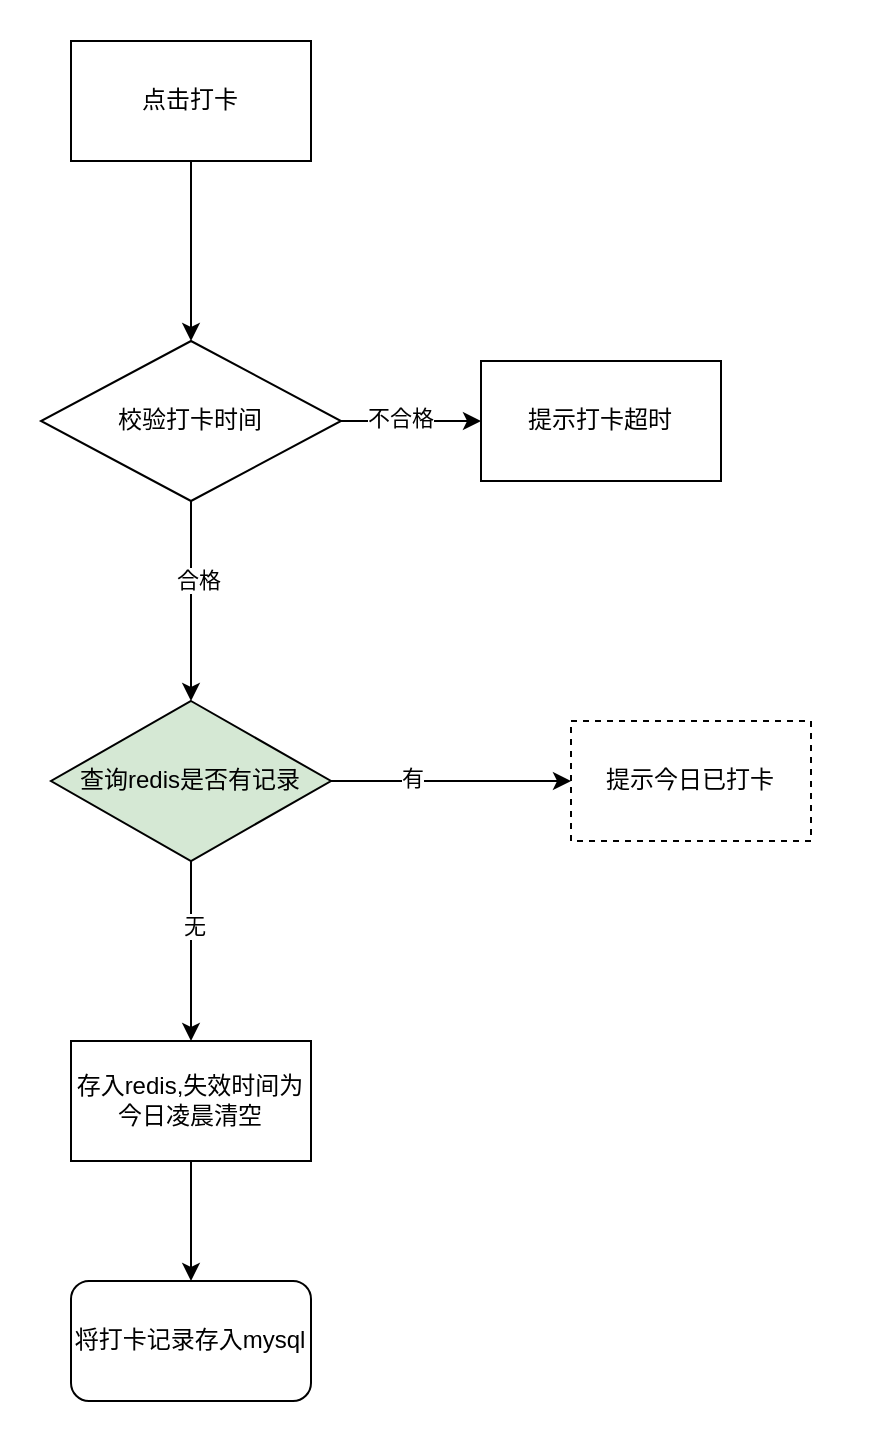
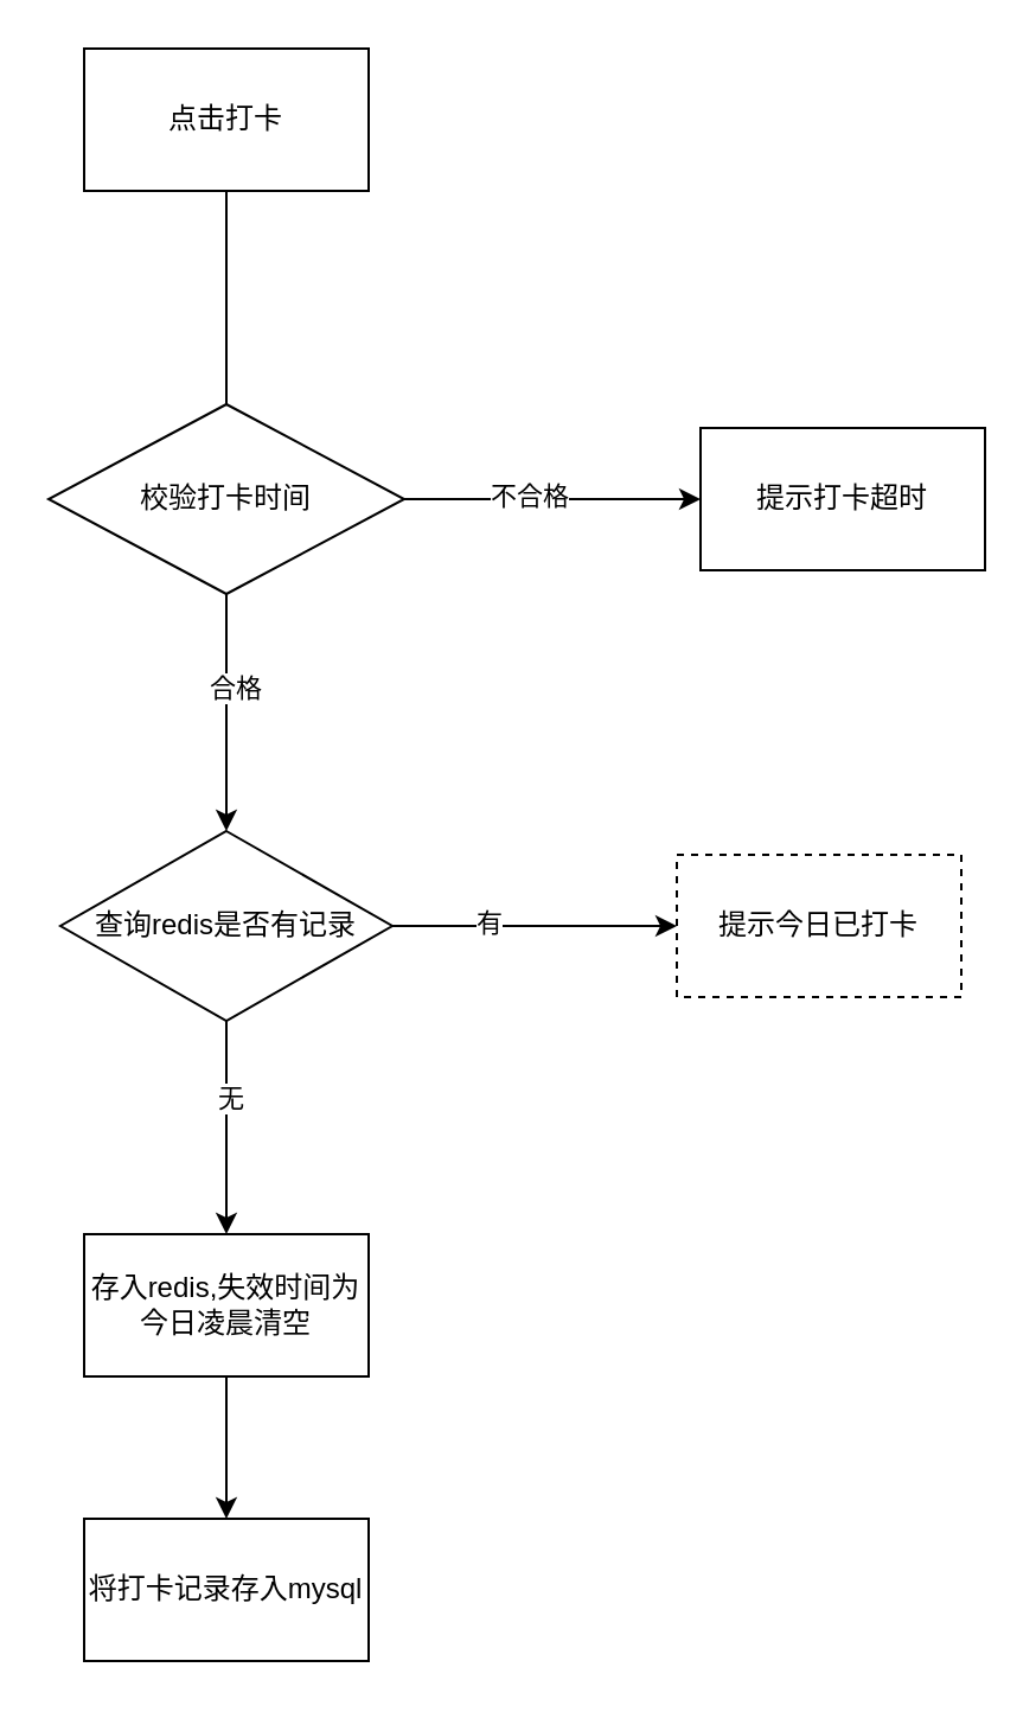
- <mxCell id="2" value="" style="edgeStyle=orthogonalEdgeStyle;rounded=0;orthogonalLoop=1;jettySize=auto;html=1;" edge="1" parent="1" source="3" target="15"><mxGeometry relative="1" as="geometry"><mxPoint x="95" y="-50" as="targetPoint" /></mxGeometry></mxCell>
+ <mxCell id="2" value="" style="edgeStyle=orthogonalEdgeStyle;rounded=0;orthogonalLoop=1;jettySize=auto;html=1;endArrow=none;" edge="1" parent="1" source="3" target="15"><mxGeometry relative="1" as="geometry"><mxPoint x="95" y="-50" as="targetPoint" /></mxGeometry></mxCell>
- <mxCell id="16" value="提示打卡超时" style="whiteSpace=wrap;html=1;" vertex="1" parent="1"><mxGeometry x="240" y="180" width="120" height="60" as="geometry" /></mxCell>
+ <mxCell id="16" value="提示打卡超时" style="whiteSpace=wrap;html=1;" vertex="1" parent="1"><mxGeometry x="295" y="180" width="120" height="60" as="geometry" /></mxCell>
- <mxCell id="6" value="查询redis是否有记录" style="rhombus;whiteSpace=wrap;html=1;fillColor=#d5e8d4;" vertex="1" parent="1"><mxGeometry x="25" y="350" width="140" height="80" as="geometry" /></mxCell>
+ <mxCell id="6" value="查询redis是否有记录" style="rhombus;whiteSpace=wrap;html=1;" vertex="1" parent="1"><mxGeometry x="25" y="350" width="140" height="80" as="geometry" /></mxCell>
- <mxCell id="10" value="将打卡记录存入mysql" style="whiteSpace=wrap;html=1;rounded=1;" vertex="1" parent="1"><mxGeometry x="35" y="640" width="120" height="60" as="geometry" /></mxCell>
+ <mxCell id="10" value="将打卡记录存入mysql" style="whiteSpace=wrap;html=1;" vertex="1" parent="1"><mxGeometry x="35" y="640" width="120" height="60" as="geometry" /></mxCell>
